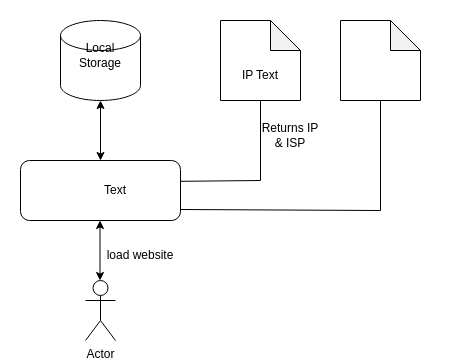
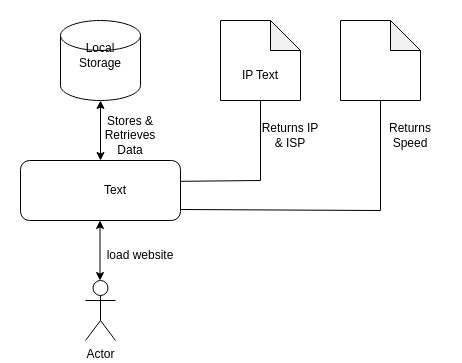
+ <mxCell id="16" value="Stores &amp;amp; Retrieves Data" style="text;html=1;strokeColor=none;fillColor=none;align=center;verticalAlign=middle;whiteSpace=wrap;rounded=0;" vertex="1" parent="1"><mxGeometry x="100" y="120" width="60" height="30" as="geometry" /></mxCell>
+ <mxCell id="14" value="Returns Speed" style="text;html=1;strokeColor=none;fillColor=none;align=center;verticalAlign=middle;whiteSpace=wrap;rounded=0;" vertex="1" parent="1"><mxGeometry x="380" y="120" width="60" height="30" as="geometry" /></mxCell>
